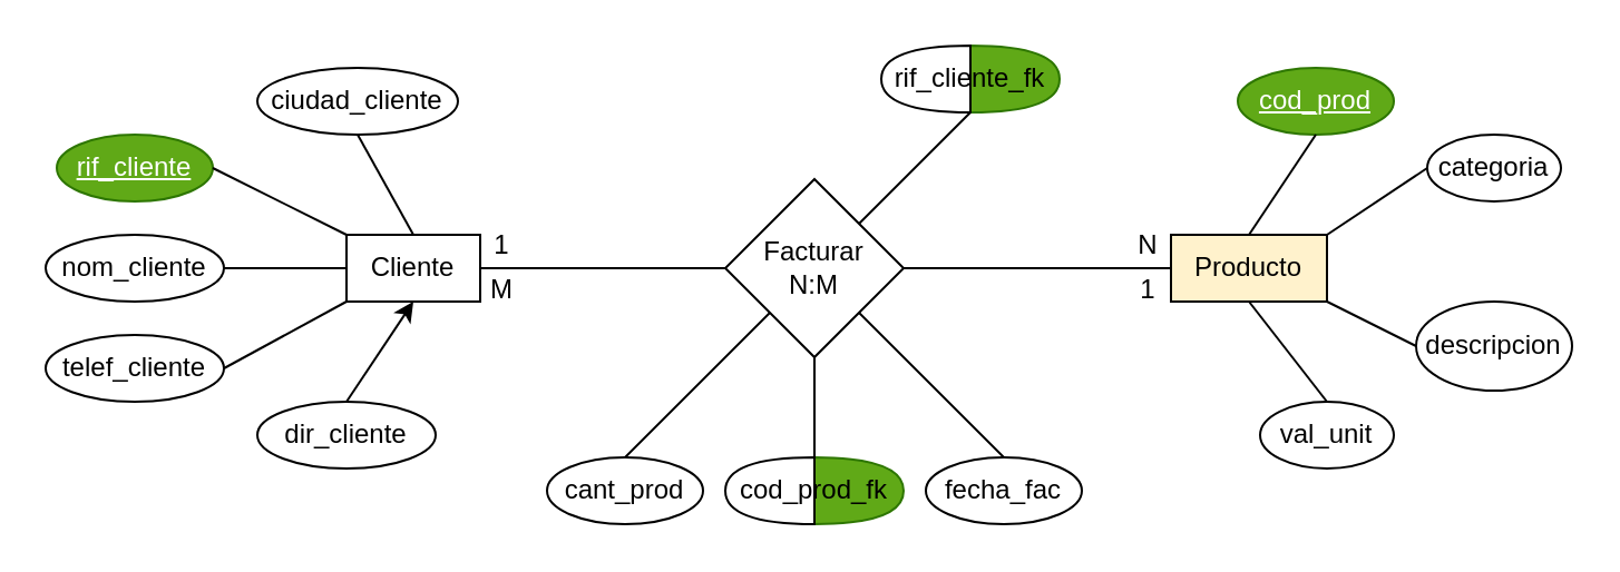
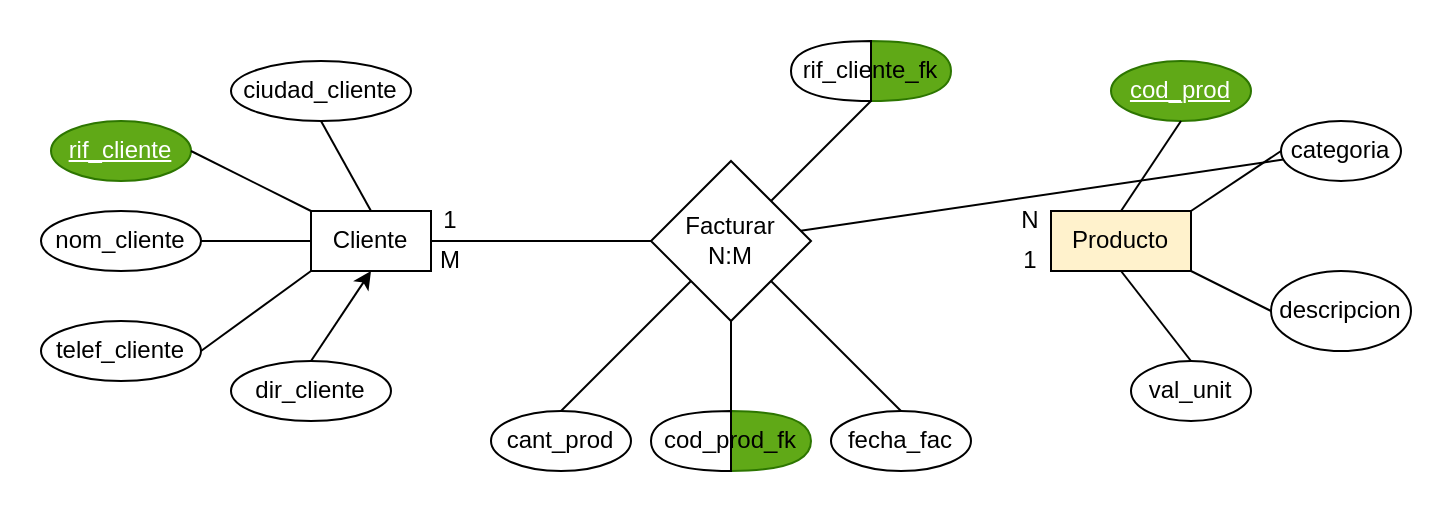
- <mxCell id="17" value="" style="endArrow=none;html=1;rounded=0;entryX=0;entryY=0.5;entryDx=0;entryDy=0;" parent="1" source="4" target="3" edge="1"><mxGeometry width="50" height="50" relative="1" as="geometry"><mxPoint x="335" y="240" as="sourcePoint" /><mxPoint x="385" y="190" as="targetPoint" /></mxGeometry></mxCell>
+ <mxCell id="17" value="" style="endArrow=none;html=1;rounded=0;" parent="1" source="4" target="7" edge="1"><mxGeometry width="50" height="50" relative="1" as="geometry"><mxPoint x="335" y="240" as="sourcePoint" /><mxPoint x="385" y="190" as="targetPoint" /></mxGeometry></mxCell>
- <mxCell id="9" value="telef_cliente" style="ellipse;whiteSpace=wrap;html=1;" parent="1" vertex="1"><mxGeometry x="20" y="150" width="80" height="30" as="geometry" /></mxCell>
+ <mxCell id="9" value="telef_cliente" style="ellipse;whiteSpace=wrap;html=1;" parent="1" vertex="1"><mxGeometry x="20" y="160" width="80" height="30" as="geometry" /></mxCell>
